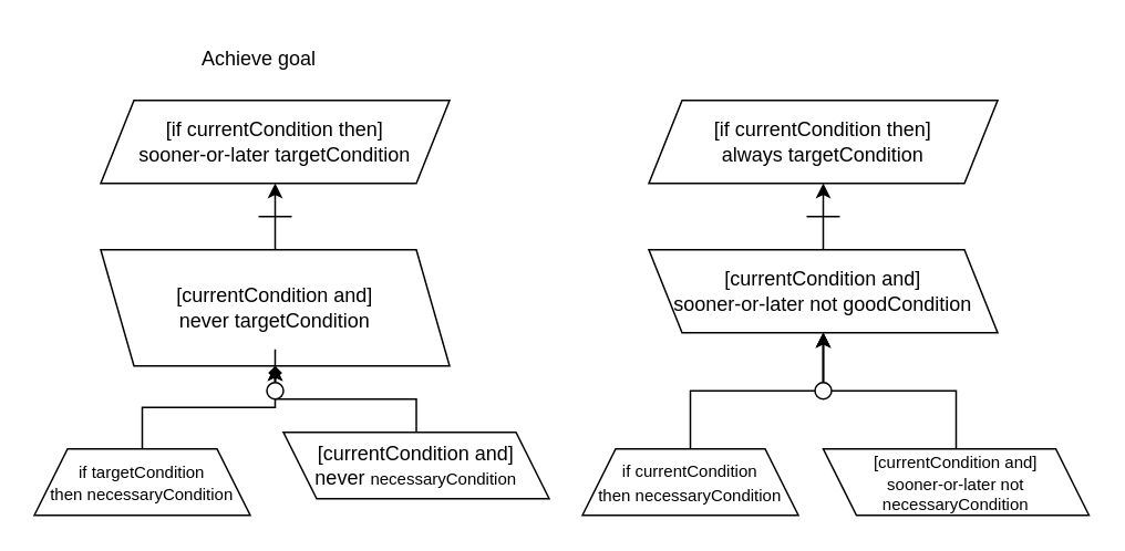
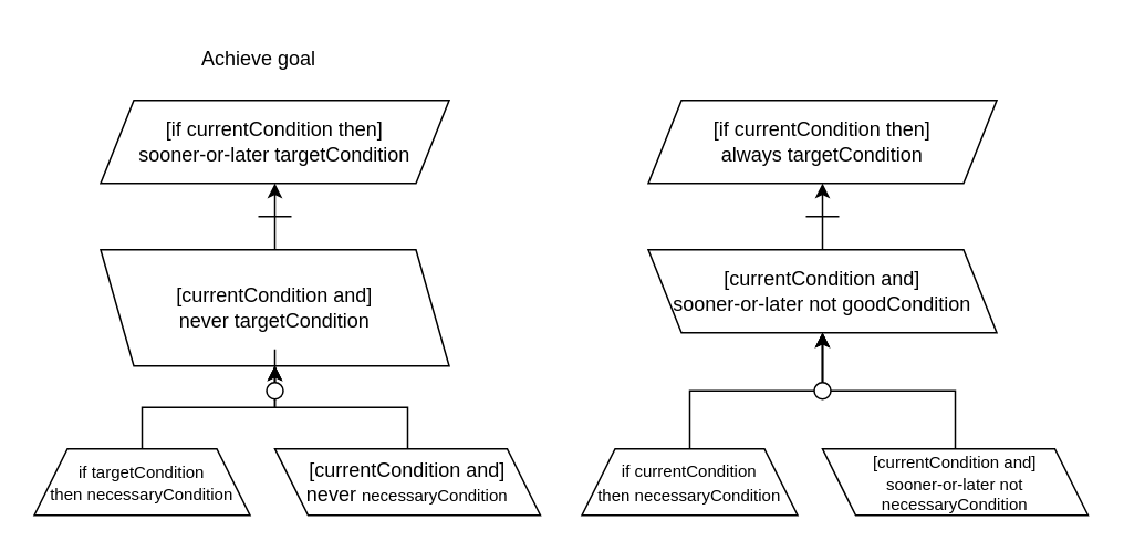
- <mxCell id="6" value="" style="edgeStyle=orthogonalEdgeStyle;rounded=0;orthogonalLoop=1;jettySize=auto;html=1;endArrow=diamond;" edge="1" parent="1" source="7" target="4"><mxGeometry relative="1" as="geometry" /></mxCell>
+ <mxCell id="6" value="" style="edgeStyle=orthogonalEdgeStyle;rounded=0;orthogonalLoop=1;jettySize=auto;html=1;" edge="1" parent="1" source="7" target="4"><mxGeometry relative="1" as="geometry" /></mxCell>
- <mxCell id="9" value="[currentCondition and]&lt;div&gt;never&amp;nbsp;&lt;span style=&quot;font-size: 10px; background-color: initial;&quot;&gt;necessaryCondition&lt;/span&gt;&lt;/div&gt;" style="shape=parallelogram;perimeter=parallelogramPerimeter;whiteSpace=wrap;html=1;fixedSize=1;flipH=1;" vertex="1" parent="1"><mxGeometry x="170" y="260" width="160" height="40" as="geometry" /></mxCell>
+ <mxCell id="9" value="[currentCondition and]&lt;div&gt;never&amp;nbsp;&lt;span style=&quot;font-size: 10px; background-color: initial;&quot;&gt;necessaryCondition&lt;/span&gt;&lt;/div&gt;" style="shape=parallelogram;perimeter=parallelogramPerimeter;whiteSpace=wrap;html=1;fixedSize=1;flipH=1;" vertex="1" parent="1"><mxGeometry x="165" y="270" width="160" height="40" as="geometry" /></mxCell>
